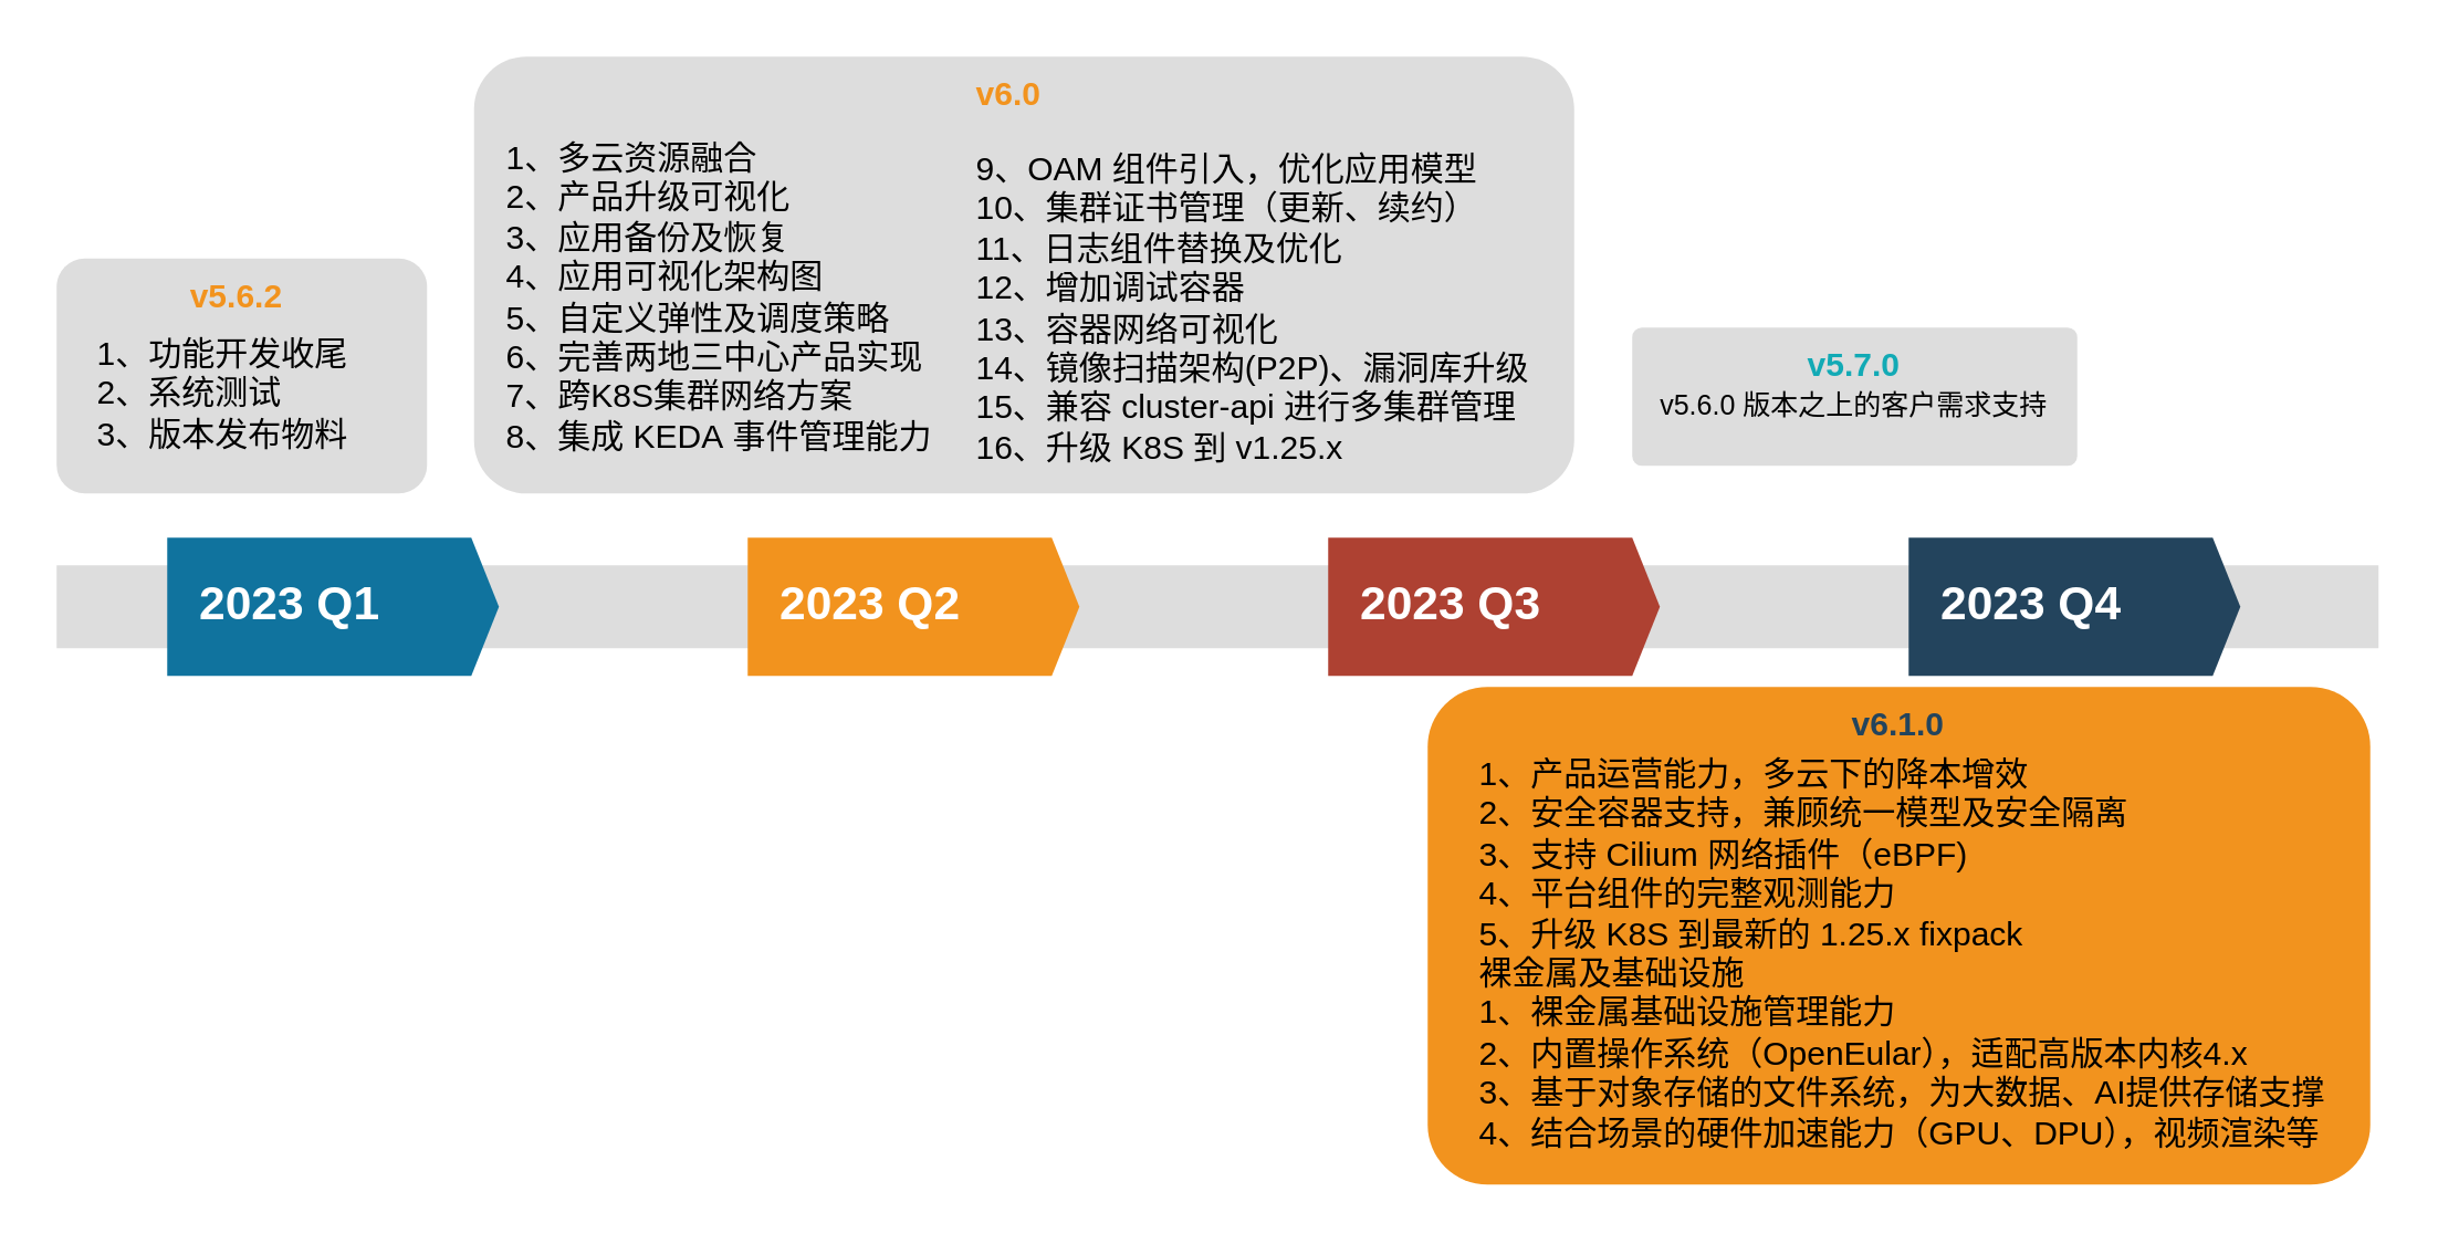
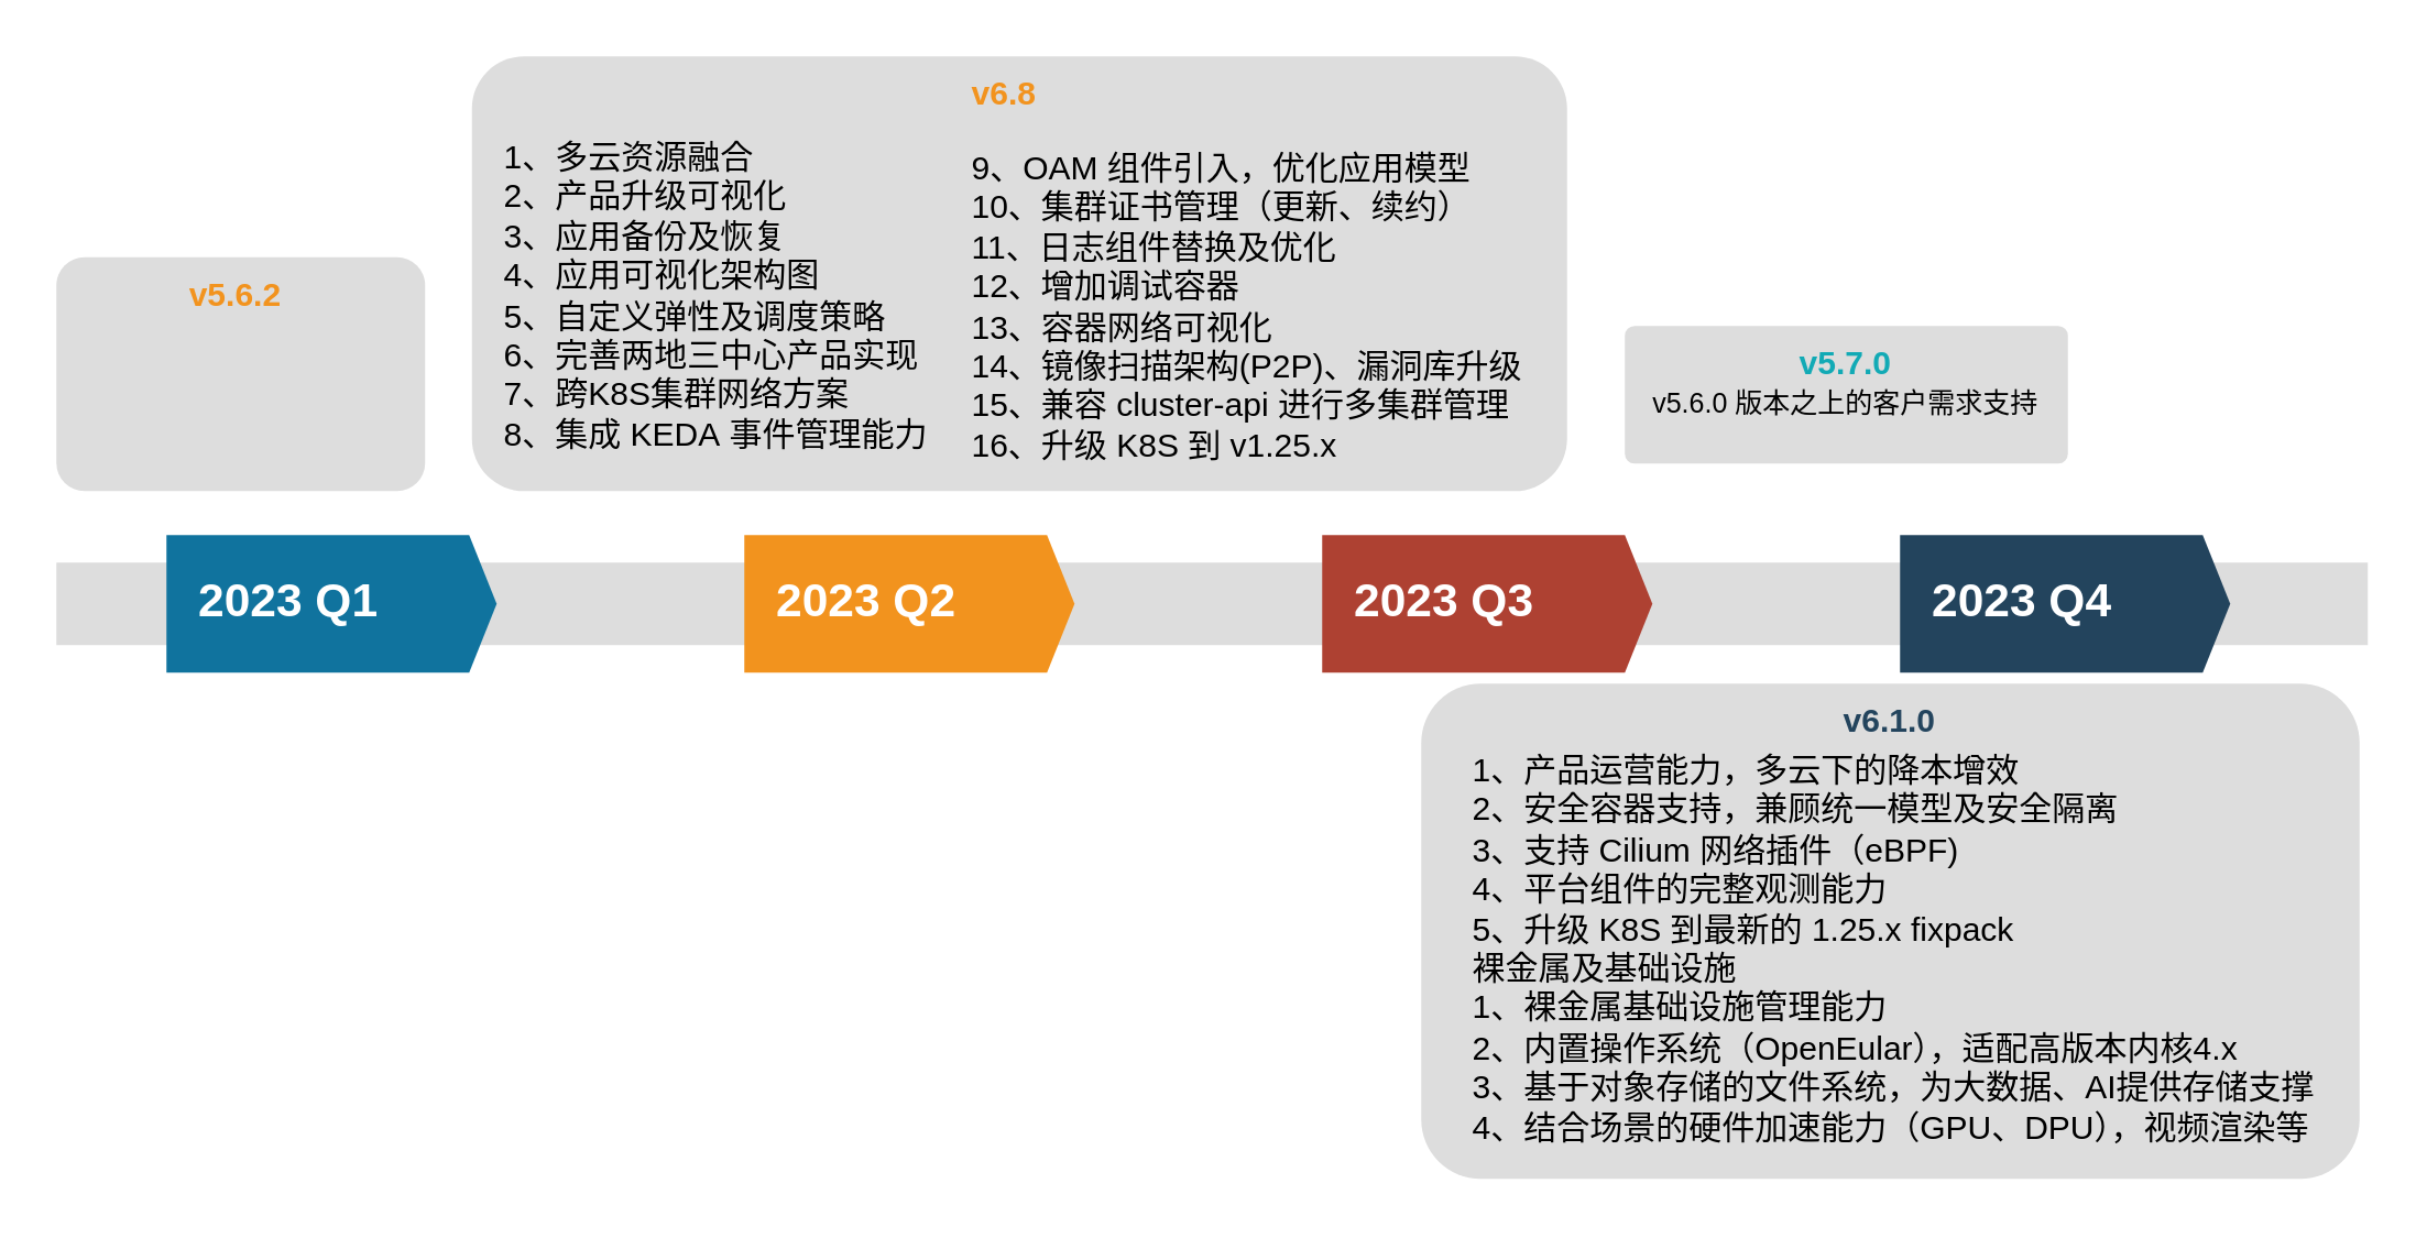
- <mxCell id="7" value="&lt;b style=&quot;color: rgb(242 , 147 , 30)&quot;&gt;&amp;nbsp; &amp;nbsp; &amp;nbsp; &amp;nbsp; &amp;nbsp; &amp;nbsp; &amp;nbsp; &amp;nbsp; &amp;nbsp; &amp;nbsp; &amp;nbsp; &amp;nbsp; &amp;nbsp; &amp;nbsp; &amp;nbsp; &amp;nbsp; &amp;nbsp; &amp;nbsp; &amp;nbsp; &amp;nbsp; &amp;nbsp; &amp;nbsp; &amp;nbsp; &amp;nbsp; &amp;nbsp; &amp;nbsp; &amp;nbsp; v6.0&lt;/b&gt;&lt;font color=&quot;#10739e&quot;&gt;&lt;span&gt;&lt;br&gt;&lt;br&gt;&lt;/span&gt;&lt;br&gt;&lt;/font&gt;" style="rounded=1;strokeColor=none;fillColor=#DDDDDD;align=left;arcSize=12;verticalAlign=top;whiteSpace=wrap;html=1;fontSize=12;fontStyle=1" parent="1" vertex="1"><mxGeometry x="171" y="20" width="398" height="158" as="geometry" /></mxCell>
+ <mxCell id="7" value="&lt;b style=&quot;color: rgb(242 , 147 , 30)&quot;&gt;&amp;nbsp; &amp;nbsp; &amp;nbsp; &amp;nbsp; &amp;nbsp; &amp;nbsp; &amp;nbsp; &amp;nbsp; &amp;nbsp; &amp;nbsp; &amp;nbsp; &amp;nbsp; &amp;nbsp; &amp;nbsp; &amp;nbsp; &amp;nbsp; &amp;nbsp; &amp;nbsp; &amp;nbsp; &amp;nbsp; &amp;nbsp; &amp;nbsp; &amp;nbsp; &amp;nbsp; &amp;nbsp; &amp;nbsp; &amp;nbsp; v6.8&lt;/b&gt;&lt;font color=&quot;#10739e&quot;&gt;&lt;span&gt;&lt;br&gt;&lt;br&gt;&lt;/span&gt;&lt;br&gt;&lt;/font&gt;" style="rounded=1;strokeColor=none;fillColor=#DDDDDD;align=left;arcSize=12;verticalAlign=top;whiteSpace=wrap;html=1;fontSize=12;fontStyle=1" parent="1" vertex="1"><mxGeometry x="171" y="20" width="398" height="158" as="geometry" /></mxCell>
- <mxCell id="13" value="1、功能开发收尾&lt;br&gt;2、系统测试&lt;br&gt;3、版本发布物料" style="text;html=1;" parent="1" vertex="1"><mxGeometry x="33" y="114" width="108" height="56" as="geometry" /></mxCell>
- <mxCell id="8" value="&lt;font style=&quot;font-size: 10px&quot;&gt;&lt;font style=&quot;font-size: 12px&quot; color=&quot;#23445D&quot;&gt;&lt;b&gt;v6.1.0&lt;/b&gt;&lt;/font&gt;&lt;br&gt;&lt;br&gt;&lt;br&gt;&lt;/font&gt;" style="rounded=1;strokeColor=none;fillColor=#f2931e;align=center;arcSize=12;verticalAlign=top;whiteSpace=wrap;html=1;fontSize=12;" parent="1" vertex="1"><mxGeometry x="516" y="248" width="341" height="180" as="geometry" /></mxCell>
+ <mxCell id="8" value="&lt;font style=&quot;font-size: 10px&quot;&gt;&lt;font style=&quot;font-size: 12px&quot; color=&quot;#23445D&quot;&gt;&lt;b&gt;v6.1.0&lt;/b&gt;&lt;/font&gt;&lt;br&gt;&lt;br&gt;&lt;br&gt;&lt;/font&gt;" style="rounded=1;strokeColor=none;fillColor=#DDDDDD;align=center;arcSize=12;verticalAlign=top;whiteSpace=wrap;html=1;fontSize=12;" parent="1" vertex="1"><mxGeometry x="516" y="248" width="341" height="180" as="geometry" /></mxCell>
